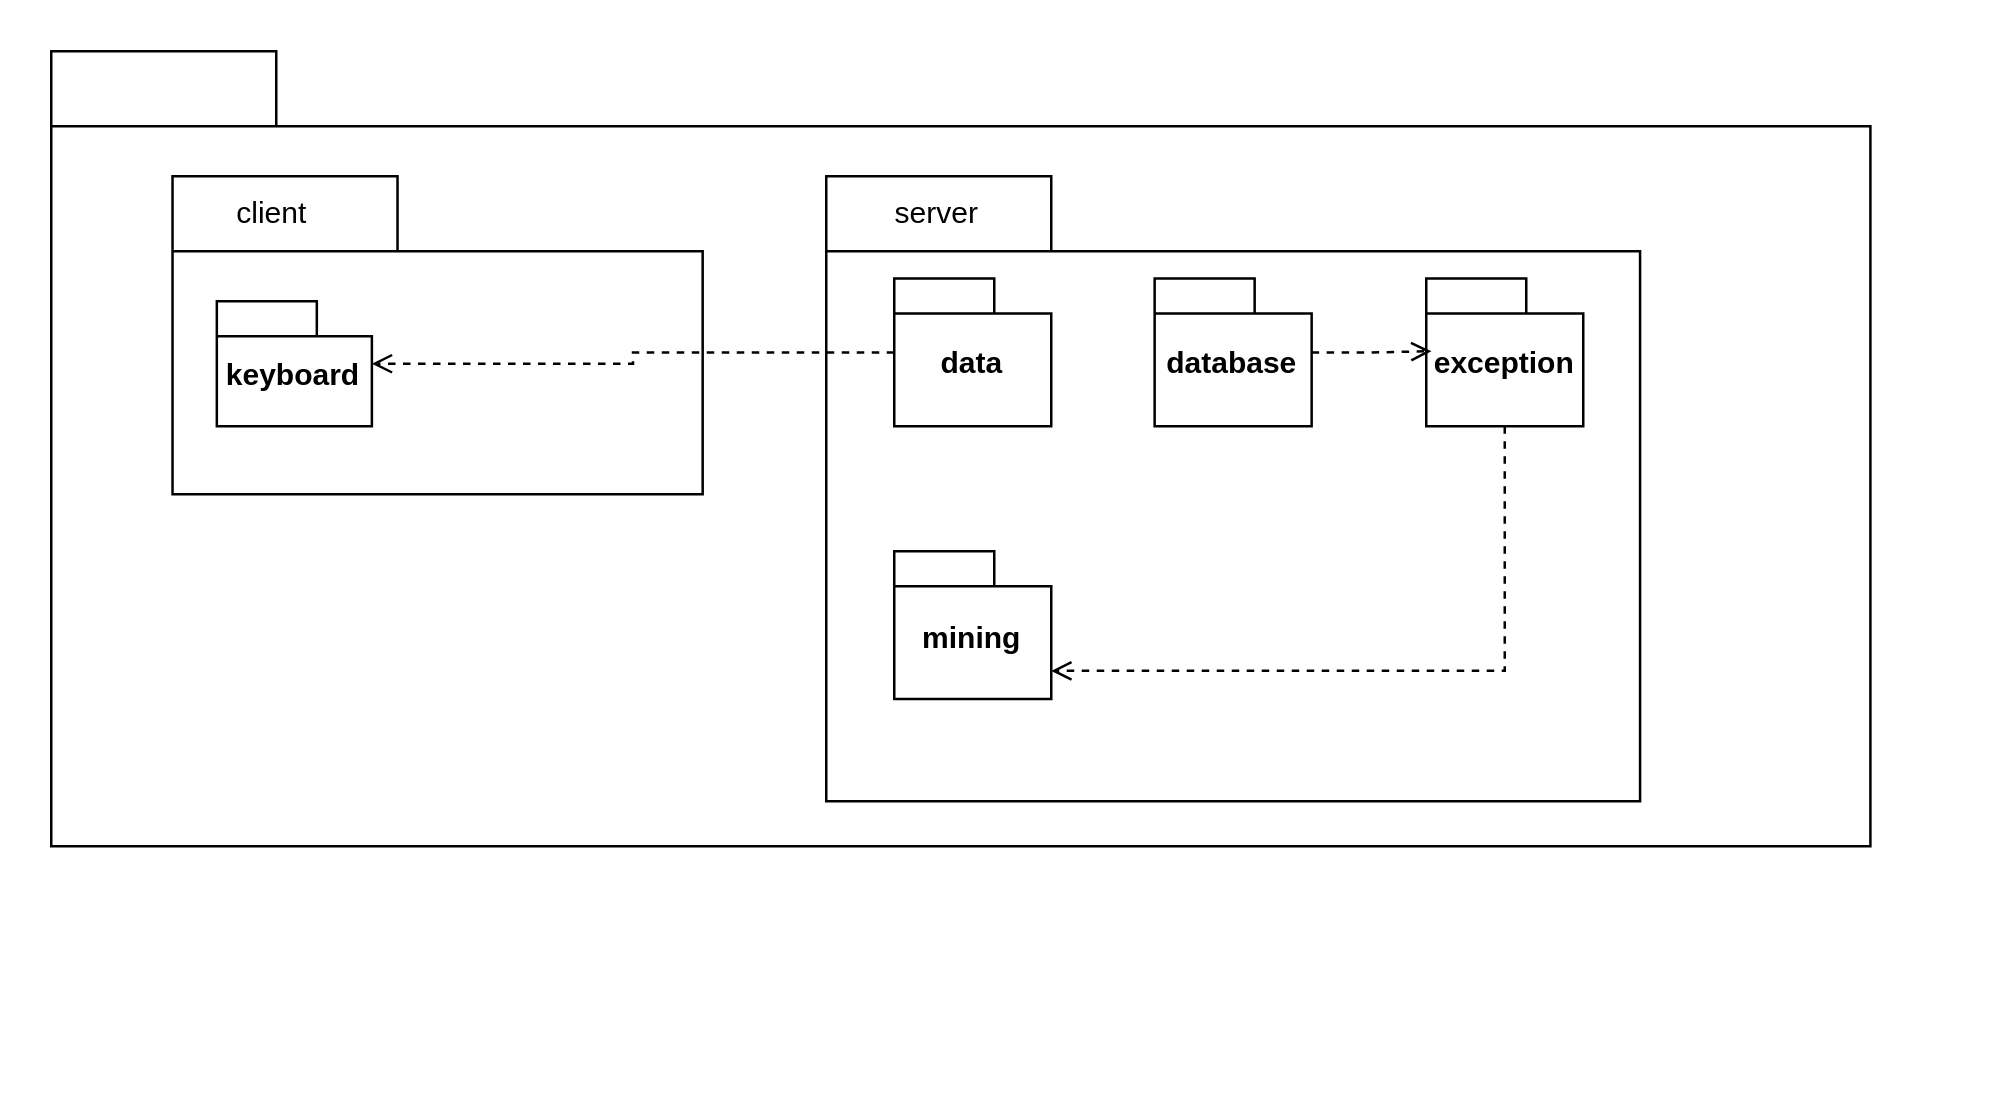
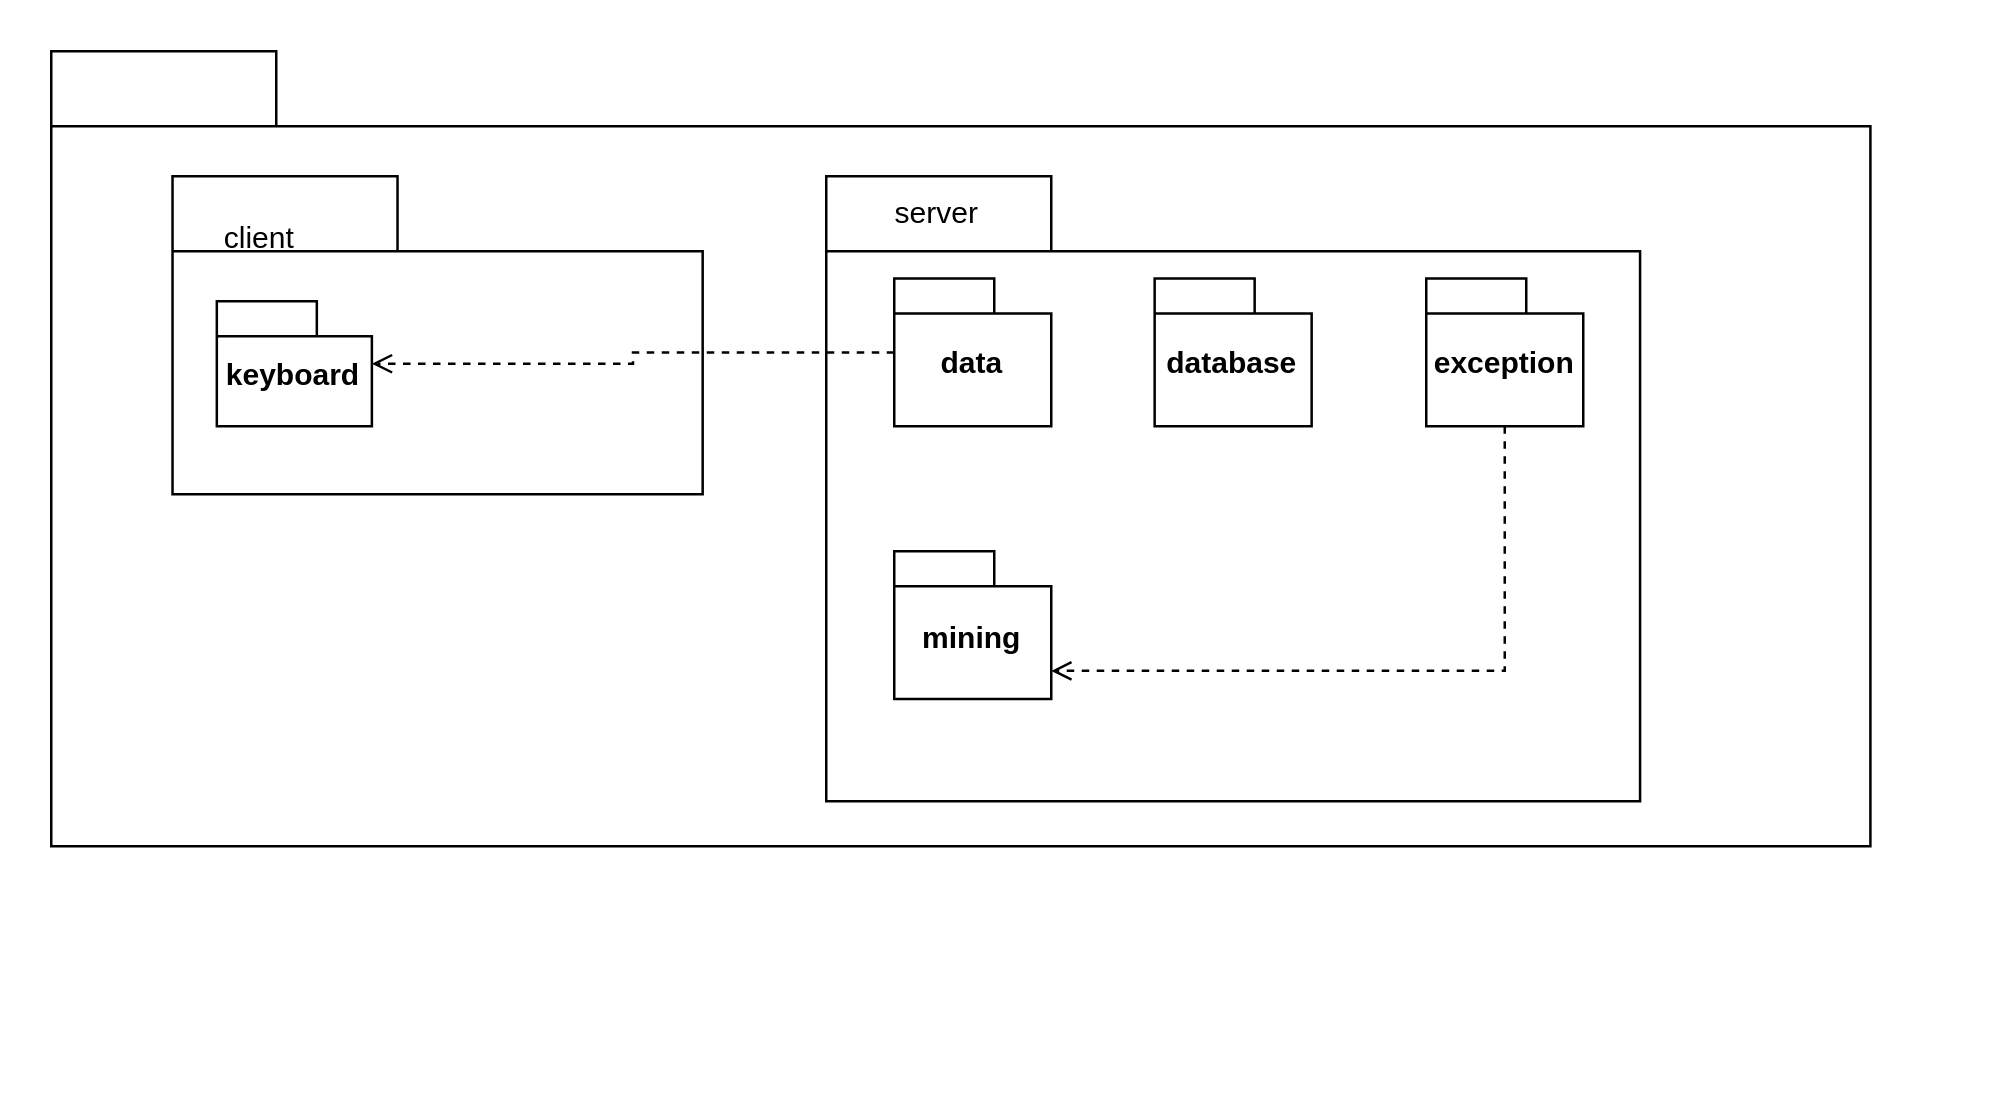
- <mxCell id="6" value="client" style="text;html=1;align=center;verticalAlign=middle;resizable=0;points=[];autosize=1;strokeColor=none;fillColor=none;" vertex="1" parent="4"><mxGeometry x="9.142" width="60" height="30" as="geometry" /></mxCell>
+ <mxCell id="6" value="client" style="text;html=1;align=center;verticalAlign=middle;resizable=0;points=[];autosize=1;strokeColor=none;fillColor=none;" vertex="1" parent="4"><mxGeometry x="4.142" y="10" width="60" height="30" as="geometry" /></mxCell>
- <mxCell id="16" style="edgeStyle=orthogonalEdgeStyle;rounded=0;orthogonalLoop=1;jettySize=auto;html=1;entryX=0.033;entryY=0.492;entryDx=0;entryDy=0;entryPerimeter=0;dashed=1;endArrow=open;endFill=0;" edge="1" parent="8" source="12" target="13"><mxGeometry relative="1" as="geometry" /></mxCell>
